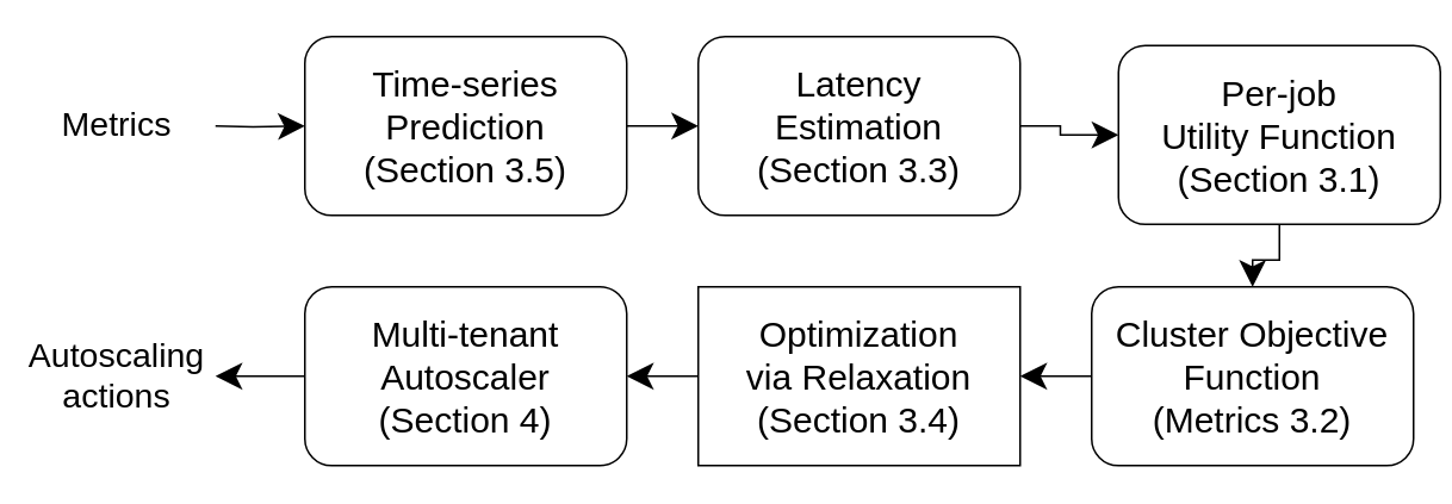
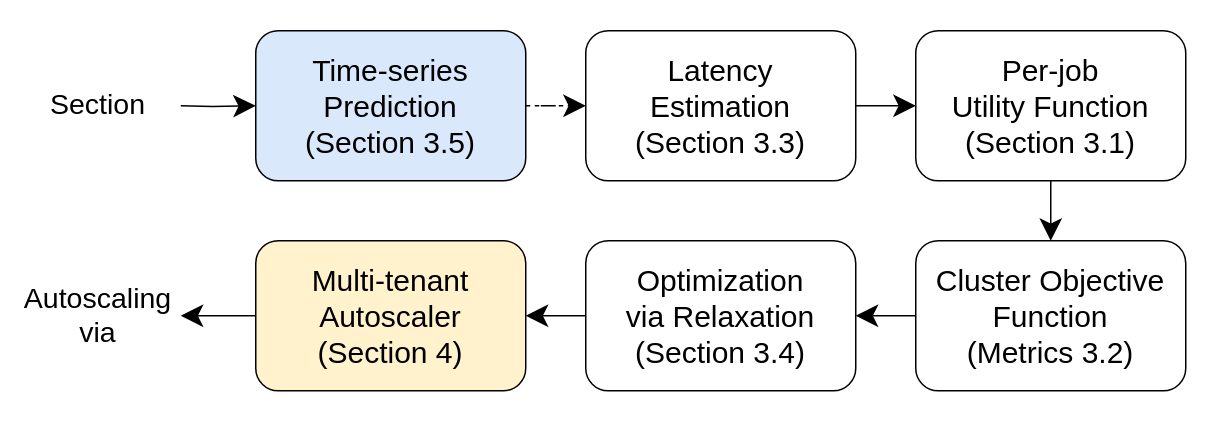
- <mxCell id="15" value="&lt;font style=&quot;font-size: 19px;&quot;&gt;Metrics&lt;br&gt;&lt;/font&gt;" style="text;html=1;strokeColor=none;fillColor=none;align=center;verticalAlign=middle;whiteSpace=wrap;rounded=0;" parent="1" vertex="1"><mxGeometry x="20" y="55" width="90" height="30" as="geometry" /></mxCell>
+ <mxCell id="15" value="&lt;font style=&quot;font-size: 19px;&quot;&gt;Section&lt;br&gt;&lt;/font&gt;" style="text;html=1;strokeColor=none;fillColor=none;align=center;verticalAlign=middle;whiteSpace=wrap;rounded=0;" parent="1" vertex="1"><mxGeometry x="20" y="55" width="90" height="30" as="geometry" /></mxCell>
- <mxCell id="3" value="&lt;font style=&quot;font-size: 20px;&quot;&gt;Time-series&lt;br&gt;Prediction&lt;br&gt;(Section 3.5)&lt;br&gt;&lt;/font&gt;" style="rounded=1;whiteSpace=wrap;html=1;" parent="1" vertex="1"><mxGeometry x="170" y="20" width="180" height="100" as="geometry" /></mxCell>
+ <mxCell id="3" value="&lt;font style=&quot;font-size: 20px;&quot;&gt;Time-series&lt;br&gt;Prediction&lt;br&gt;(Section 3.5)&lt;br&gt;&lt;/font&gt;" style="rounded=1;whiteSpace=wrap;html=1;fillColor=#dae8fc;" parent="1" vertex="1"><mxGeometry x="170" y="20" width="180" height="100" as="geometry" /></mxCell>
- <mxCell id="2" value="" style="edgeStyle=orthogonalEdgeStyle;rounded=0;orthogonalLoop=1;jettySize=auto;html=1;endSize=12;exitX=1;exitY=0.5;exitDx=0;exitDy=0;" parent="1" source="3" target="5" edge="1"><mxGeometry relative="1" as="geometry" /></mxCell>
+ <mxCell id="2" value="" style="edgeStyle=orthogonalEdgeStyle;rounded=0;orthogonalLoop=1;jettySize=auto;html=1;endSize=12;exitX=1;exitY=0.5;exitDx=0;exitDy=0;dashed=1;" parent="1" source="3" target="5" edge="1"><mxGeometry relative="1" as="geometry" /></mxCell>
- <mxCell id="7" value="&lt;font style=&quot;font-size: 20px;&quot;&gt;Per-job&lt;br&gt;Utility Function&lt;br&gt;(Section 3.1)&lt;br&gt;&lt;/font&gt;" style="rounded=1;whiteSpace=wrap;html=1;" parent="1" vertex="1"><mxGeometry x="625" y="25" width="180" height="100" as="geometry" /></mxCell>
+ <mxCell id="7" value="&lt;font style=&quot;font-size: 20px;&quot;&gt;Per-job&lt;br&gt;Utility Function&lt;br&gt;(Section 3.1)&lt;br&gt;&lt;/font&gt;" style="rounded=1;whiteSpace=wrap;html=1;" parent="1" vertex="1"><mxGeometry x="610" y="20" width="180" height="100" as="geometry" /></mxCell>
- <mxCell id="16" value="&lt;font style=&quot;font-size: 19px;&quot;&gt;Autoscaling&lt;br&gt;actions&lt;br&gt;&lt;/font&gt;" style="text;html=1;strokeColor=none;fillColor=none;align=center;verticalAlign=middle;whiteSpace=wrap;rounded=0;" parent="1" vertex="1"><mxGeometry x="20" y="195" width="90" height="30" as="geometry" /></mxCell>
+ <mxCell id="16" value="&lt;font style=&quot;font-size: 19px;&quot;&gt;Autoscaling&lt;br&gt;via&lt;br&gt;&lt;/font&gt;" style="text;html=1;strokeColor=none;fillColor=none;align=center;verticalAlign=middle;whiteSpace=wrap;rounded=0;" parent="1" vertex="1"><mxGeometry x="20" y="195" width="90" height="30" as="geometry" /></mxCell>
- <mxCell id="12" value="&lt;font style=&quot;font-size: 20px;&quot;&gt;Multi-tenant&lt;br&gt;Autoscaler&lt;br&gt;(Section 4)&lt;br&gt;&lt;/font&gt;" style="rounded=1;whiteSpace=wrap;html=1;" parent="1" vertex="1"><mxGeometry x="170" y="160" width="180" height="100" as="geometry" /></mxCell>
+ <mxCell id="12" value="&lt;font style=&quot;font-size: 20px;&quot;&gt;Multi-tenant&lt;br&gt;Autoscaler&lt;br&gt;(Section 4)&lt;br&gt;&lt;/font&gt;" style="rounded=1;whiteSpace=wrap;html=1;fillColor=#fff2cc;" parent="1" vertex="1"><mxGeometry x="170" y="160" width="180" height="100" as="geometry" /></mxCell>
- <mxCell id="11" value="&lt;font style=&quot;font-size: 20px;&quot;&gt;Optimization&lt;br&gt;via Relaxation&lt;br&gt;(Section 3.4)&lt;br&gt;&lt;/font&gt;" style="whiteSpace=wrap;html=1;rounded=0;" parent="1" vertex="1"><mxGeometry x="390" y="160" width="180" height="100" as="geometry" /></mxCell>
+ <mxCell id="11" value="&lt;font style=&quot;font-size: 20px;&quot;&gt;Optimization&lt;br&gt;via Relaxation&lt;br&gt;(Section 3.4)&lt;br&gt;&lt;/font&gt;" style="rounded=1;whiteSpace=wrap;html=1;" parent="1" vertex="1"><mxGeometry x="390" y="160" width="180" height="100" as="geometry" /></mxCell>
